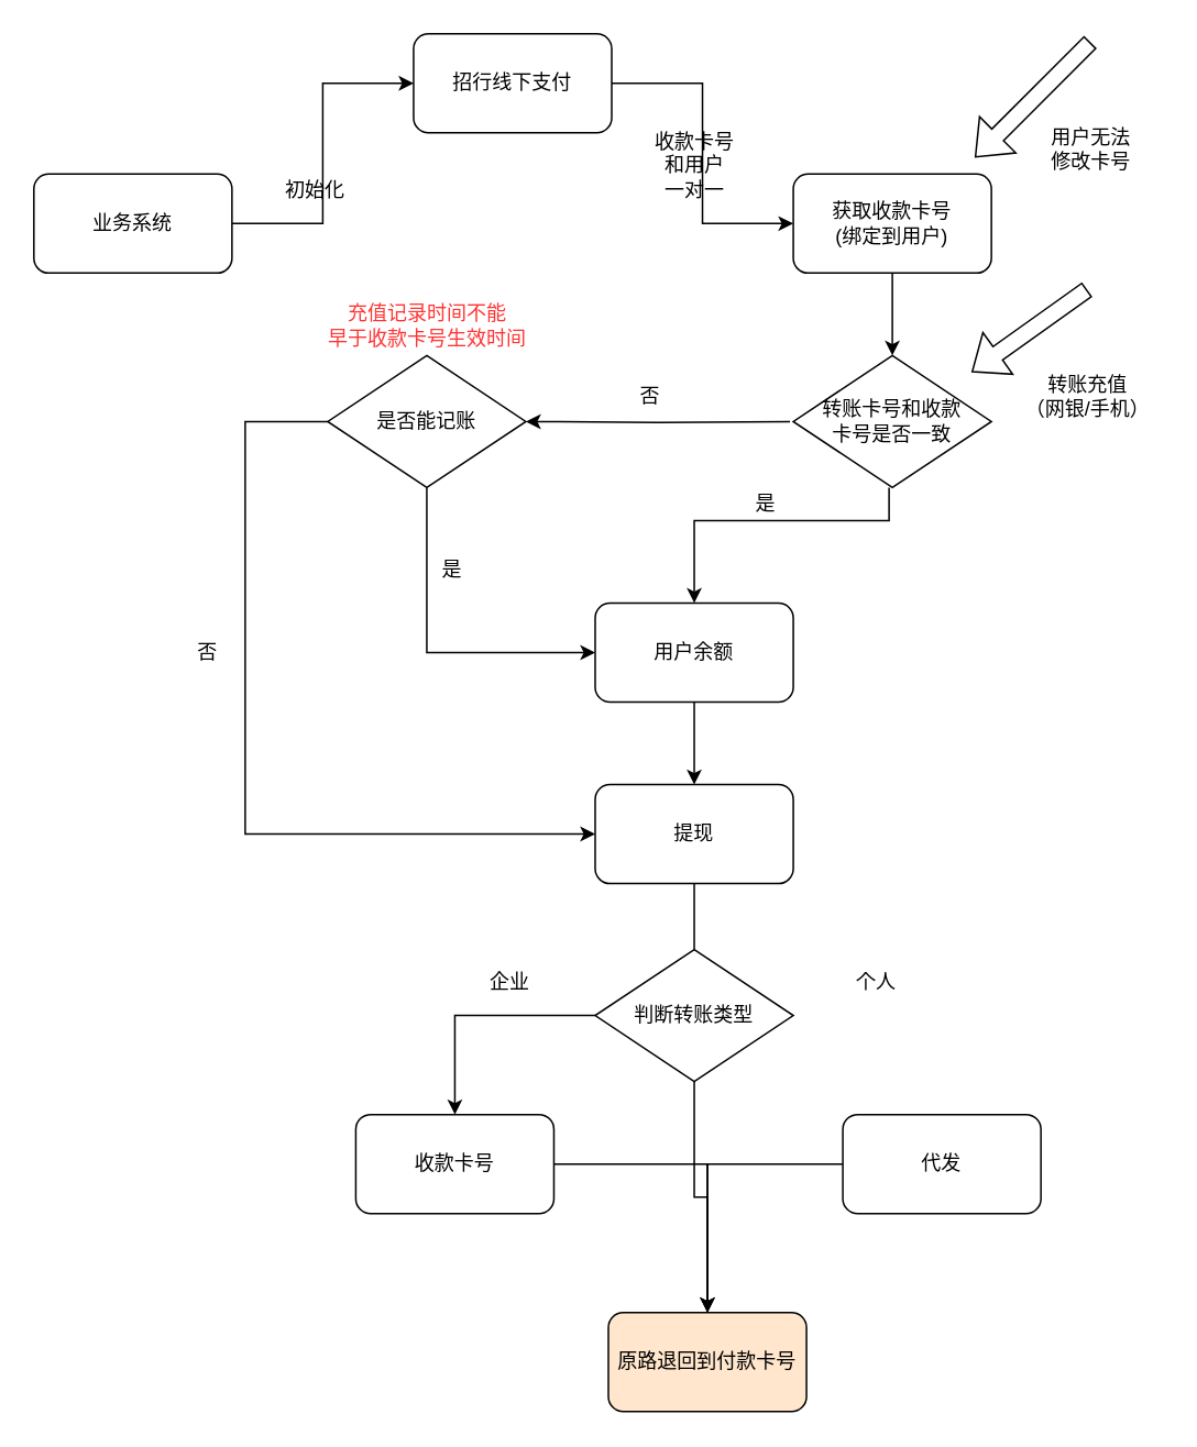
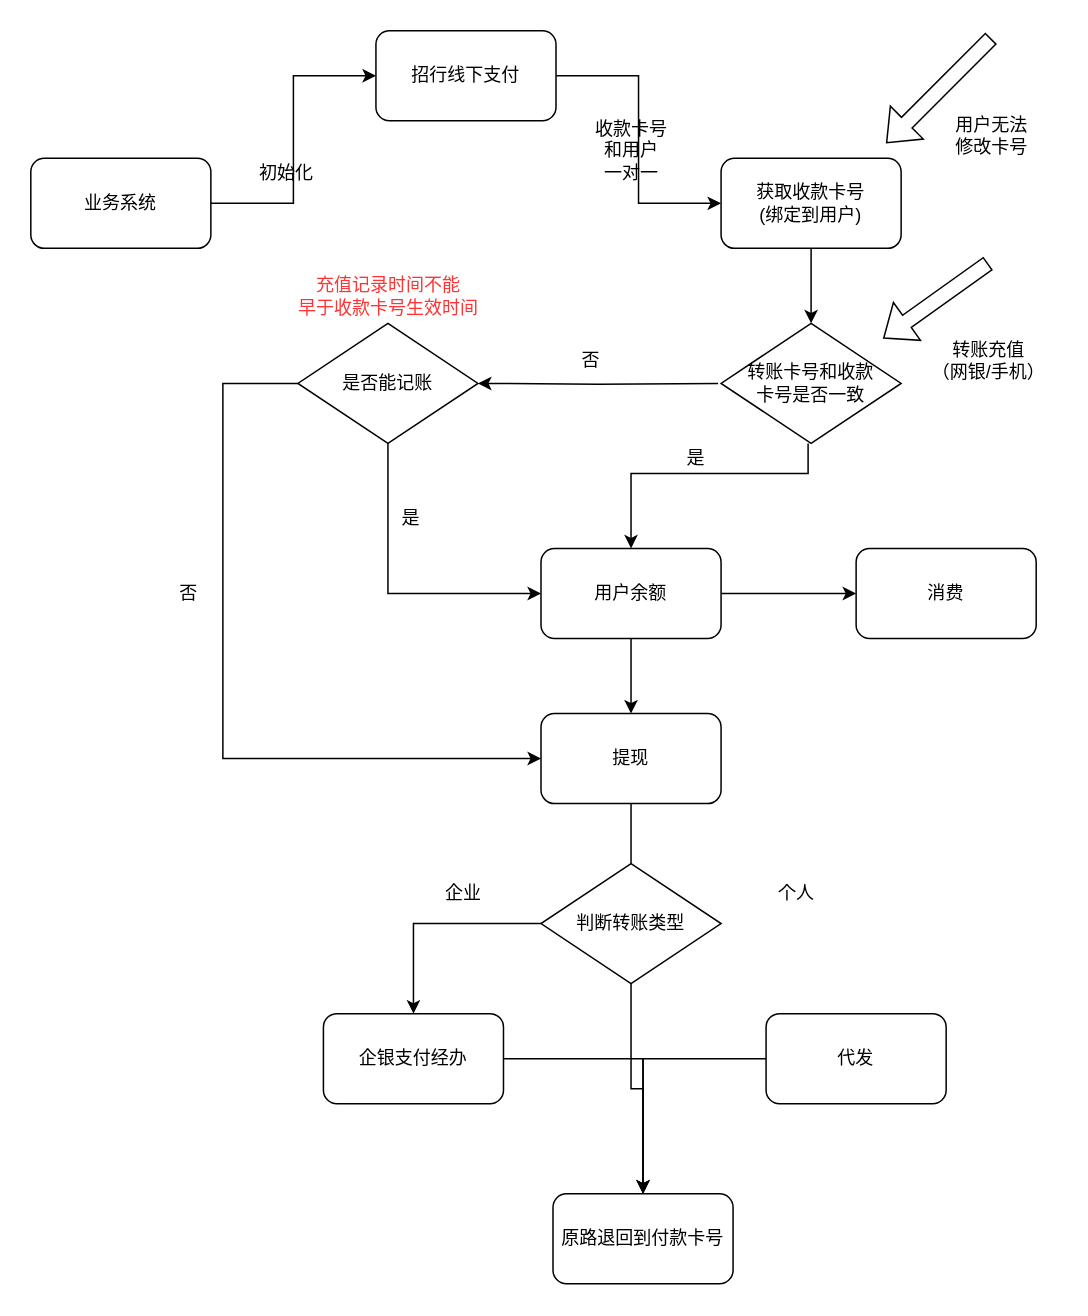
+ <mxCell id="12" style="edgeStyle=orthogonalEdgeStyle;rounded=0;orthogonalLoop=1;jettySize=auto;html=1;" edge="1" parent="1" source="14" target="29"><mxGeometry relative="1" as="geometry" /></mxCell>
+ <mxCell id="29" value="消费" style="rounded=1;whiteSpace=wrap;html=1;" vertex="1" parent="1"><mxGeometry x="570" y="365" width="120" height="60" as="geometry" /></mxCell>
- <mxCell id="36" value="收款卡号" style="rounded=1;whiteSpace=wrap;html=1;" vertex="1" parent="1"><mxGeometry x="215" y="675" width="120" height="60" as="geometry" /></mxCell>
+ <mxCell id="36" value="企银支付经办" style="rounded=1;whiteSpace=wrap;html=1;" vertex="1" parent="1"><mxGeometry x="215" y="675" width="120" height="60" as="geometry" /></mxCell>
- <mxCell id="17" value="原路退回到付款卡号" style="rounded=1;whiteSpace=wrap;html=1;fillColor=#ffe6cc;" vertex="1" parent="1"><mxGeometry x="368" y="795" width="120" height="60" as="geometry" /></mxCell>
+ <mxCell id="17" value="原路退回到付款卡号" style="rounded=1;whiteSpace=wrap;html=1;" vertex="1" parent="1"><mxGeometry x="368" y="795" width="120" height="60" as="geometry" /></mxCell>
